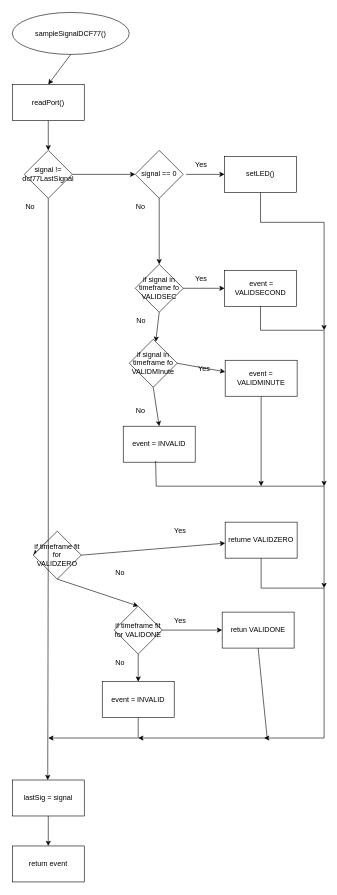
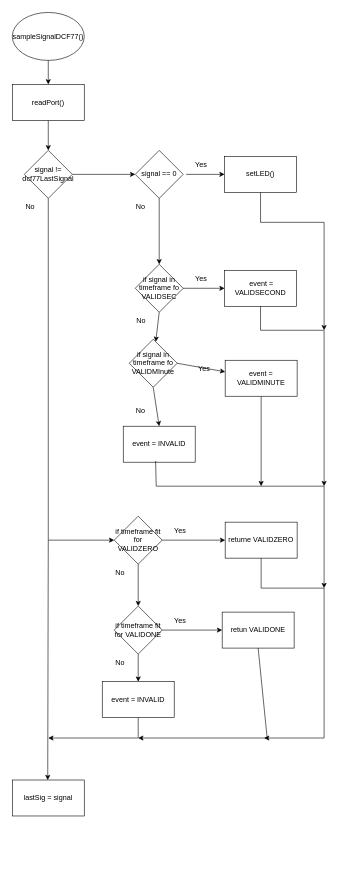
- <mxCell id="2" value="sampleSignalDCF77()" style="ellipse;whiteSpace=wrap;html=1;" parent="1" vertex="1"><mxGeometry x="20" y="20" width="195" height="70" as="geometry" /></mxCell>
+ <mxCell id="2" value="sampleSignalDCF77()" style="ellipse;whiteSpace=wrap;html=1;" parent="1" vertex="1"><mxGeometry x="20" y="20" width="120" height="80" as="geometry" /></mxCell>
- <mxCell id="22" value="if timeframe fit for VALIDZERO" style="rhombus;whiteSpace=wrap;html=1;" parent="1" vertex="1"><mxGeometry x="55" y="885" width="80" height="80" as="geometry" /></mxCell>
+ <mxCell id="22" value="if timeframe fit for VALIDZERO" style="rhombus;whiteSpace=wrap;html=1;" parent="1" vertex="1"><mxGeometry x="190" y="860" width="80" height="80" as="geometry" /></mxCell>
- <mxCell id="51" value="" style="endArrow=classic;html=1;rounded=0;exitX=0.5;exitY=1;exitDx=0;exitDy=0;" parent="1" source="52" target="28" edge="1"><mxGeometry width="50" height="50" relative="1" as="geometry"><mxPoint x="79" y="1380" as="sourcePoint" /><mxPoint x="656" y="1530" as="targetPoint" /></mxGeometry></mxCell>
- <mxCell id="28" value="return event" style="rounded=0;whiteSpace=wrap;html=1;" parent="1" vertex="1"><mxGeometry x="20" y="1410" width="120" height="60" as="geometry" /></mxCell>
